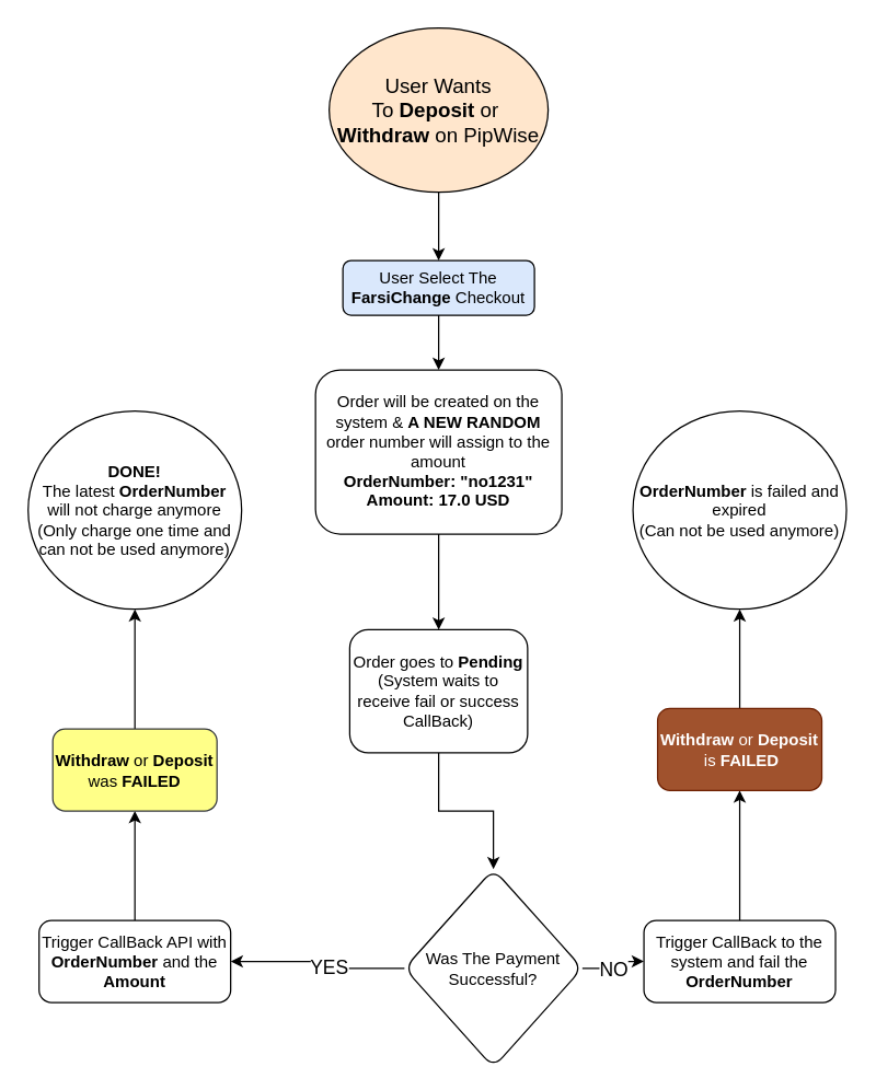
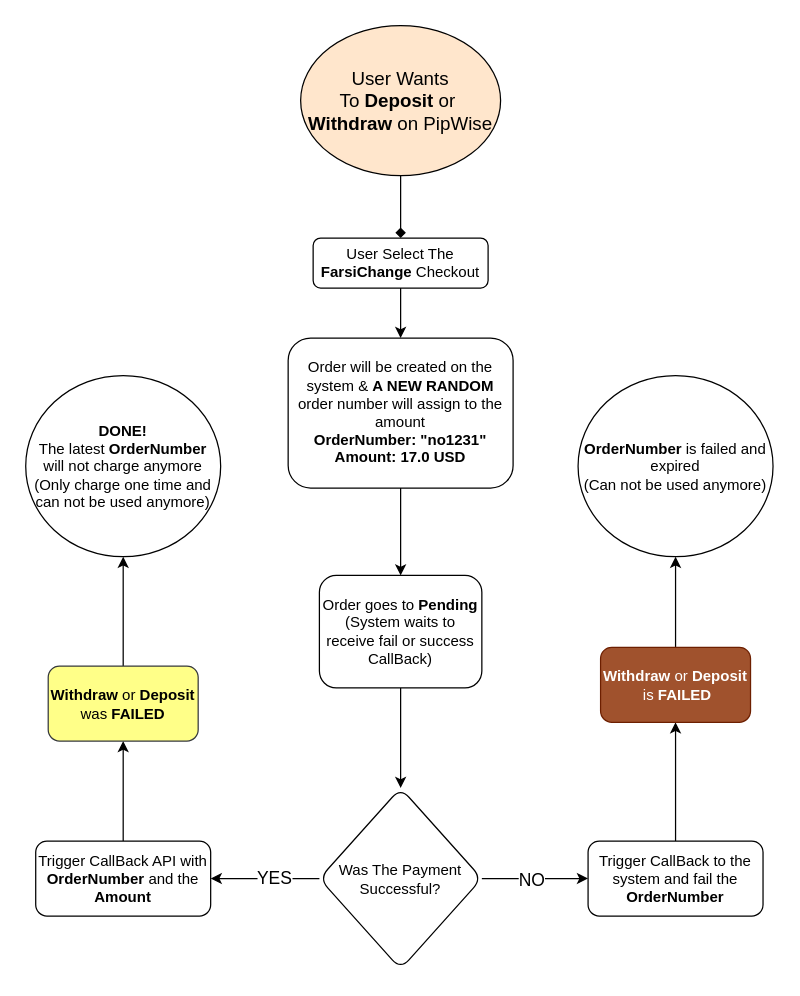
- <mxCell id="19" style="edgeStyle=orthogonalEdgeStyle;rounded=0;orthogonalLoop=1;jettySize=auto;html=1;exitX=0.5;exitY=1;exitDx=0;exitDy=0;entryX=0.5;entryY=0;entryDx=0;entryDy=0;" edge="1" parent="1" source="20" target="3"><mxGeometry relative="1" as="geometry" /></mxCell>
+ <mxCell id="19" style="edgeStyle=orthogonalEdgeStyle;rounded=0;orthogonalLoop=1;jettySize=auto;html=1;exitX=0.5;exitY=1;exitDx=0;exitDy=0;entryX=0.5;entryY=0;entryDx=0;entryDy=0;endArrow=diamond;" edge="1" parent="1" source="20" target="3"><mxGeometry relative="1" as="geometry" /></mxCell>
- <mxCell id="3" value="User Select The &lt;b&gt;FarsiChange &lt;/b&gt;Checkout" style="rounded=1;whiteSpace=wrap;html=1;fillColor=#dae8fc;" vertex="1" parent="1"><mxGeometry x="250" y="190" width="140" height="40" as="geometry" /></mxCell>
+ <mxCell id="3" value="User Select The &lt;b&gt;FarsiChange &lt;/b&gt;Checkout" style="rounded=1;whiteSpace=wrap;html=1;" vertex="1" parent="1"><mxGeometry x="250" y="190" width="140" height="40" as="geometry" /></mxCell>
- <mxCell id="12" value="Was The Payment Successful?" style="rhombus;whiteSpace=wrap;html=1;rounded=1;" vertex="1" parent="1"><mxGeometry x="295" y="635" width="130" height="145" as="geometry" /></mxCell>
+ <mxCell id="12" value="Was The Payment Successful?" style="rhombus;whiteSpace=wrap;html=1;rounded=1;" vertex="1" parent="1"><mxGeometry x="255" y="630" width="130" height="145" as="geometry" /></mxCell>
